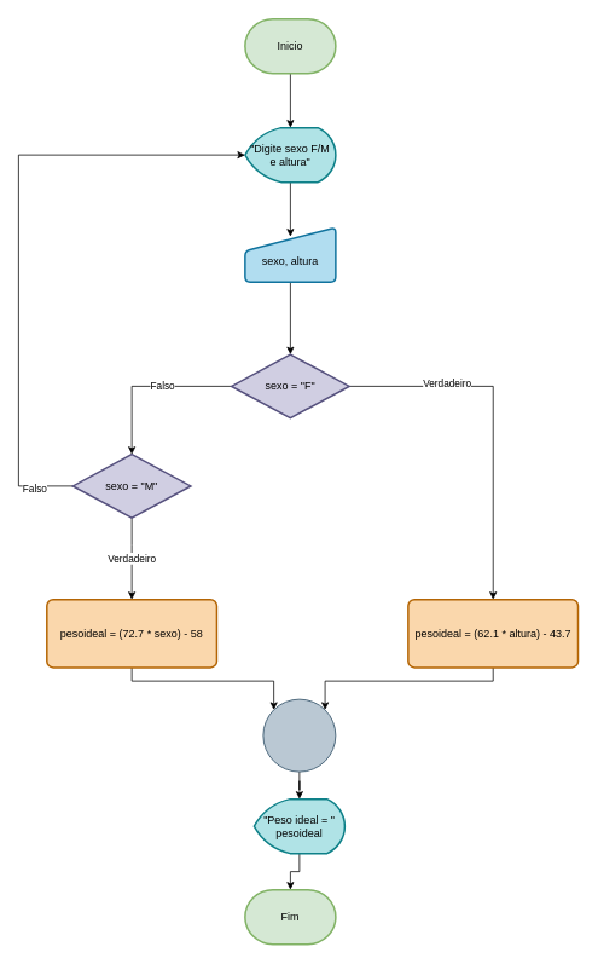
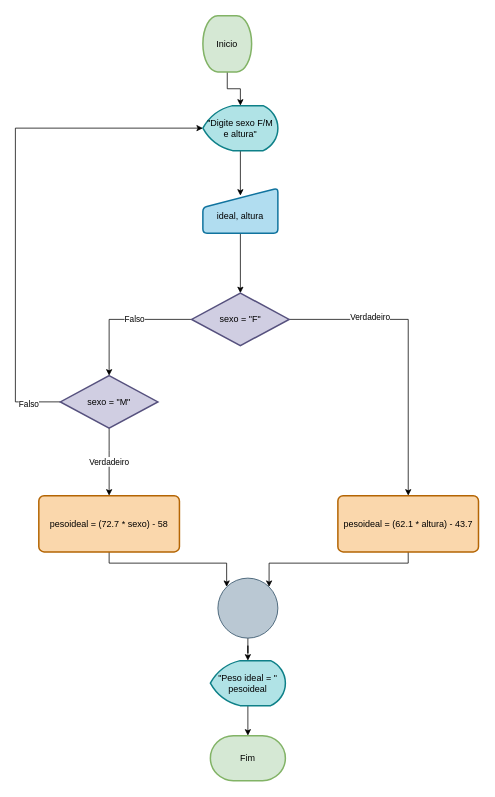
- <mxCell id="3" value="Inicio" style="strokeWidth=2;html=1;shape=mxgraph.flowchart.terminator;whiteSpace=wrap;fillColor=#d5e8d4;strokeColor=#82b366;" vertex="1" parent="1"><mxGeometry x="270" y="20" width="100" height="60" as="geometry" /></mxCell>
+ <mxCell id="3" value="Inicio" style="strokeWidth=2;html=1;shape=mxgraph.flowchart.terminator;whiteSpace=wrap;fillColor=#d5e8d4;strokeColor=#82b366;" vertex="1" parent="1"><mxGeometry x="270" y="20" width="65" height="75" as="geometry" /></mxCell>
- <mxCell id="7" value="&lt;br&gt;sexo, altura" style="html=1;strokeWidth=2;shape=manualInput;whiteSpace=wrap;rounded=1;size=26;arcSize=11;fillColor=#b1ddf0;strokeColor=#10739e;" vertex="1" parent="1"><mxGeometry x="270" y="250" width="100" height="60" as="geometry" /></mxCell>
+ <mxCell id="7" value="&lt;br&gt;ideal, altura" style="html=1;strokeWidth=2;shape=manualInput;whiteSpace=wrap;rounded=1;size=26;arcSize=11;fillColor=#b1ddf0;strokeColor=#10739e;" vertex="1" parent="1"><mxGeometry x="270" y="250" width="100" height="60" as="geometry" /></mxCell>
- <mxCell id="25" value="Fim" style="strokeWidth=2;html=1;shape=mxgraph.flowchart.terminator;whiteSpace=wrap;fillColor=#d5e8d4;strokeColor=#82b366;" vertex="1" parent="1"><mxGeometry x="270" y="980" width="100" height="60" as="geometry" /></mxCell>
+ <mxCell id="25" value="Fim" style="strokeWidth=2;html=1;shape=mxgraph.flowchart.terminator;whiteSpace=wrap;fillColor=#d5e8d4;strokeColor=#82b366;" vertex="1" parent="1"><mxGeometry x="280" y="980" width="100" height="60" as="geometry" /></mxCell>
